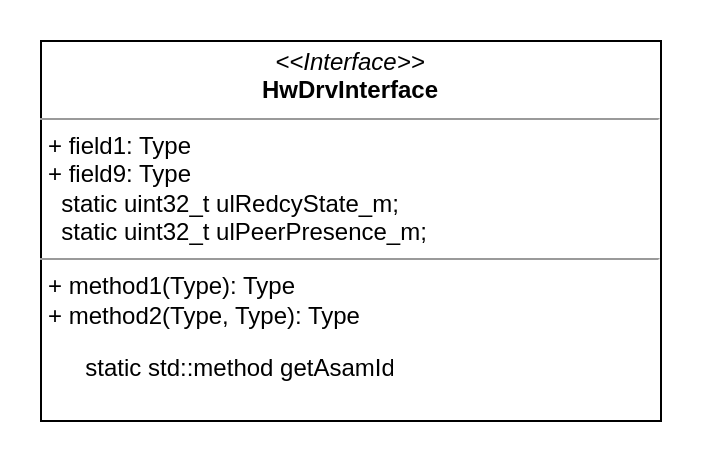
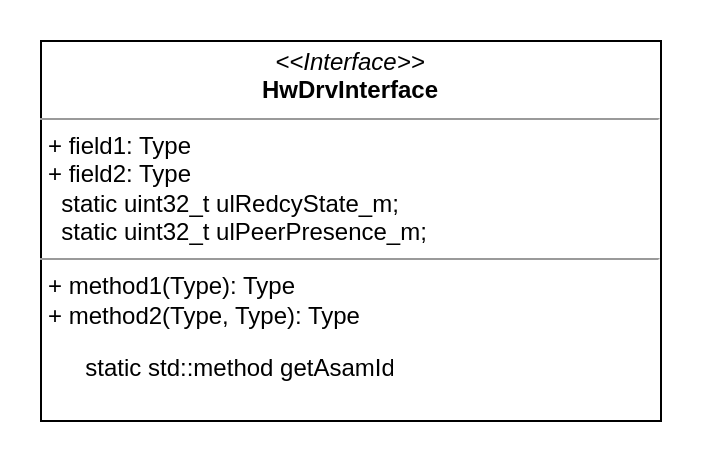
- <mxCell id="2" value="&lt;p style=&quot;margin: 0px ; margin-top: 4px ; text-align: center&quot;&gt;&lt;i&gt;&amp;lt;&amp;lt;Interface&amp;gt;&amp;gt;&lt;/i&gt;&lt;br&gt;&lt;b&gt;HwDrvInterface&lt;/b&gt;&lt;br&gt;&lt;/p&gt;&lt;hr size=&quot;1&quot;&gt;&lt;p style=&quot;margin: 0px ; margin-left: 4px&quot;&gt;+ field1: Type&lt;br&gt;+ field9: Type&lt;/p&gt;&lt;p style=&quot;margin: 0px ; margin-left: 4px&quot;&gt;&amp;nbsp; static uint32_t ulRedcyState_m;&lt;/p&gt;&lt;p style=&quot;margin: 0px ; margin-left: 4px&quot;&gt;&amp;nbsp; static uint32_t ulPeerPresence_m;&lt;/p&gt;&lt;hr size=&quot;1&quot;&gt;&lt;p style=&quot;margin: 0px ; margin-left: 4px&quot;&gt;+ method1(Type): Type&lt;br&gt;+ method2(Type, Type): Type&lt;/p&gt;" style="verticalAlign=top;align=left;overflow=fill;fontSize=12;fontFamily=Helvetica;html=1;" parent="1" vertex="1"><mxGeometry x="20" y="20" width="310" height="190" as="geometry" /></mxCell>
+ <mxCell id="2" value="&lt;p style=&quot;margin: 0px ; margin-top: 4px ; text-align: center&quot;&gt;&lt;i&gt;&amp;lt;&amp;lt;Interface&amp;gt;&amp;gt;&lt;/i&gt;&lt;br&gt;&lt;b&gt;HwDrvInterface&lt;/b&gt;&lt;br&gt;&lt;/p&gt;&lt;hr size=&quot;1&quot;&gt;&lt;p style=&quot;margin: 0px ; margin-left: 4px&quot;&gt;+ field1: Type&lt;br&gt;+ field2: Type&lt;/p&gt;&lt;p style=&quot;margin: 0px ; margin-left: 4px&quot;&gt;&amp;nbsp; static uint32_t ulRedcyState_m;&lt;/p&gt;&lt;p style=&quot;margin: 0px ; margin-left: 4px&quot;&gt;&amp;nbsp; static uint32_t ulPeerPresence_m;&lt;/p&gt;&lt;hr size=&quot;1&quot;&gt;&lt;p style=&quot;margin: 0px ; margin-left: 4px&quot;&gt;+ method1(Type): Type&lt;br&gt;+ method2(Type, Type): Type&lt;/p&gt;" style="verticalAlign=top;align=left;overflow=fill;fontSize=12;fontFamily=Helvetica;html=1;" parent="1" vertex="1"><mxGeometry x="20" y="20" width="310" height="190" as="geometry" /></mxCell>
